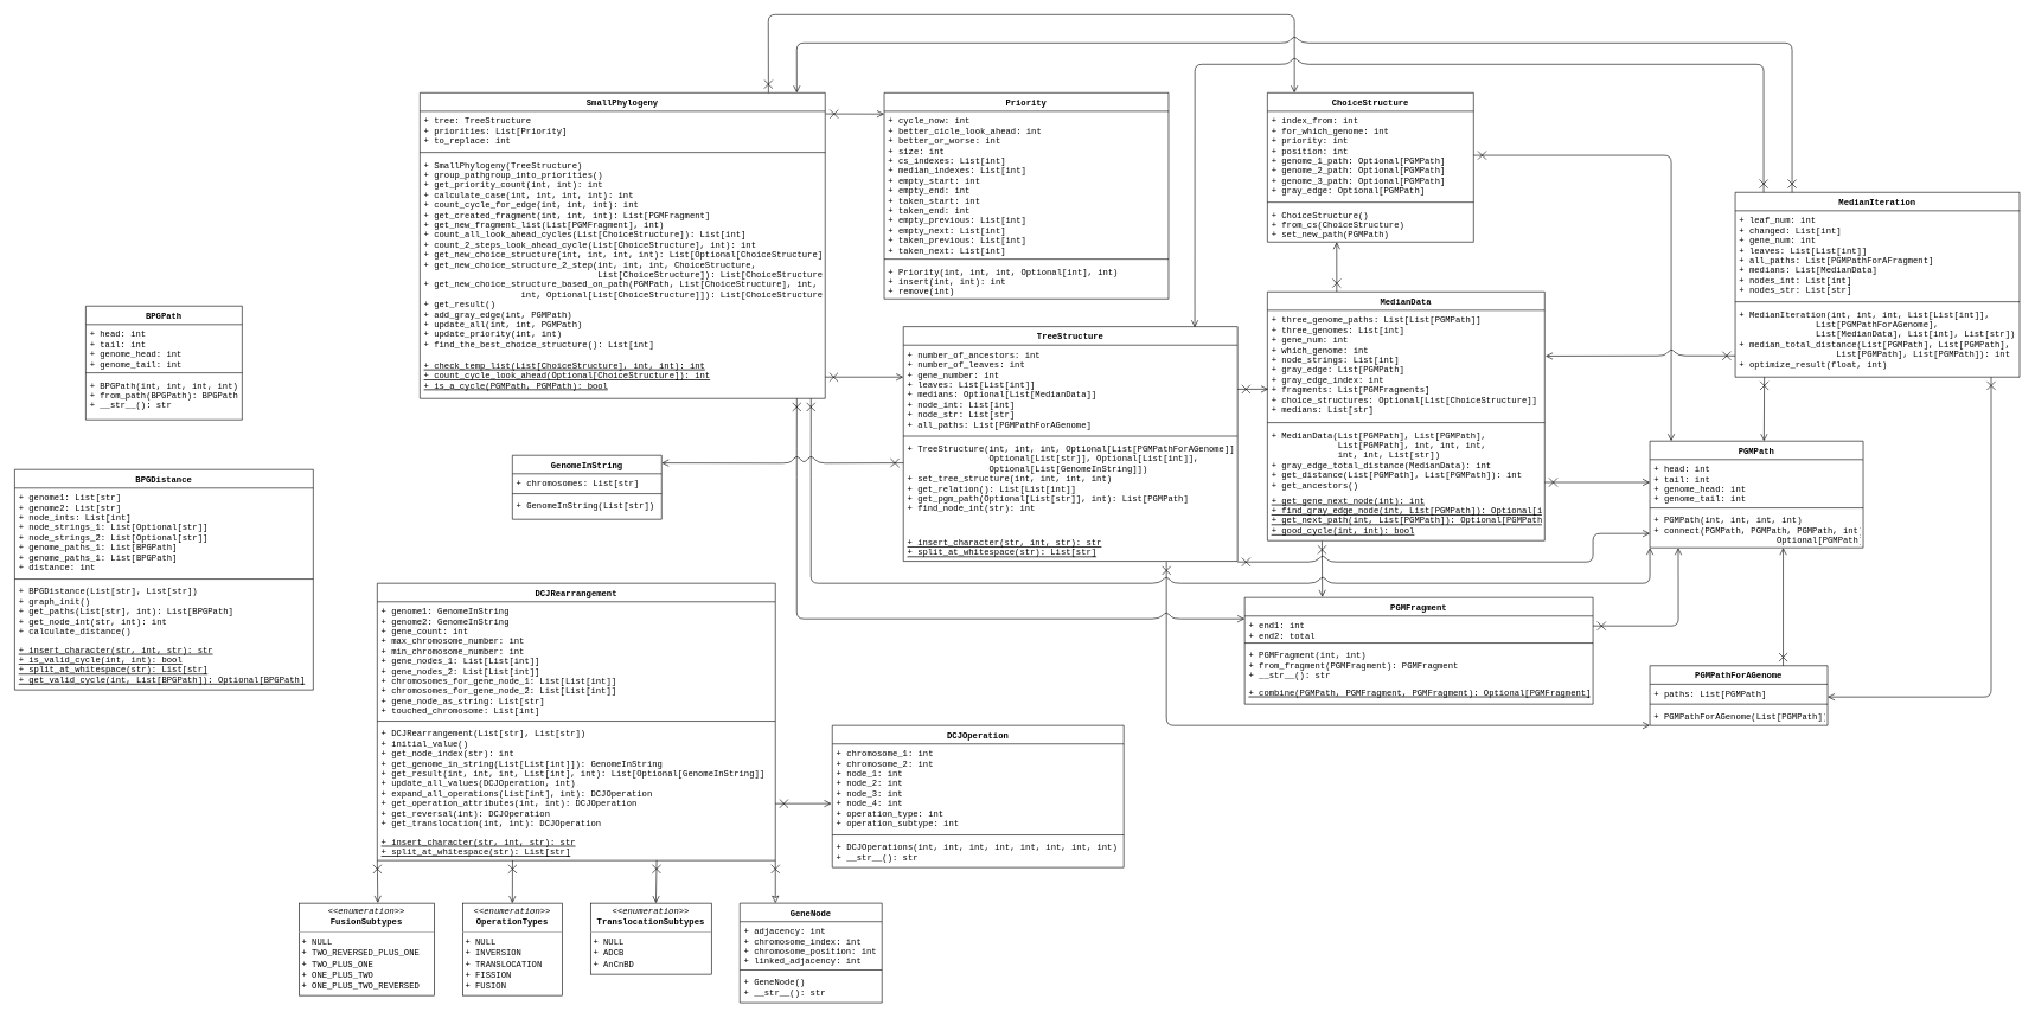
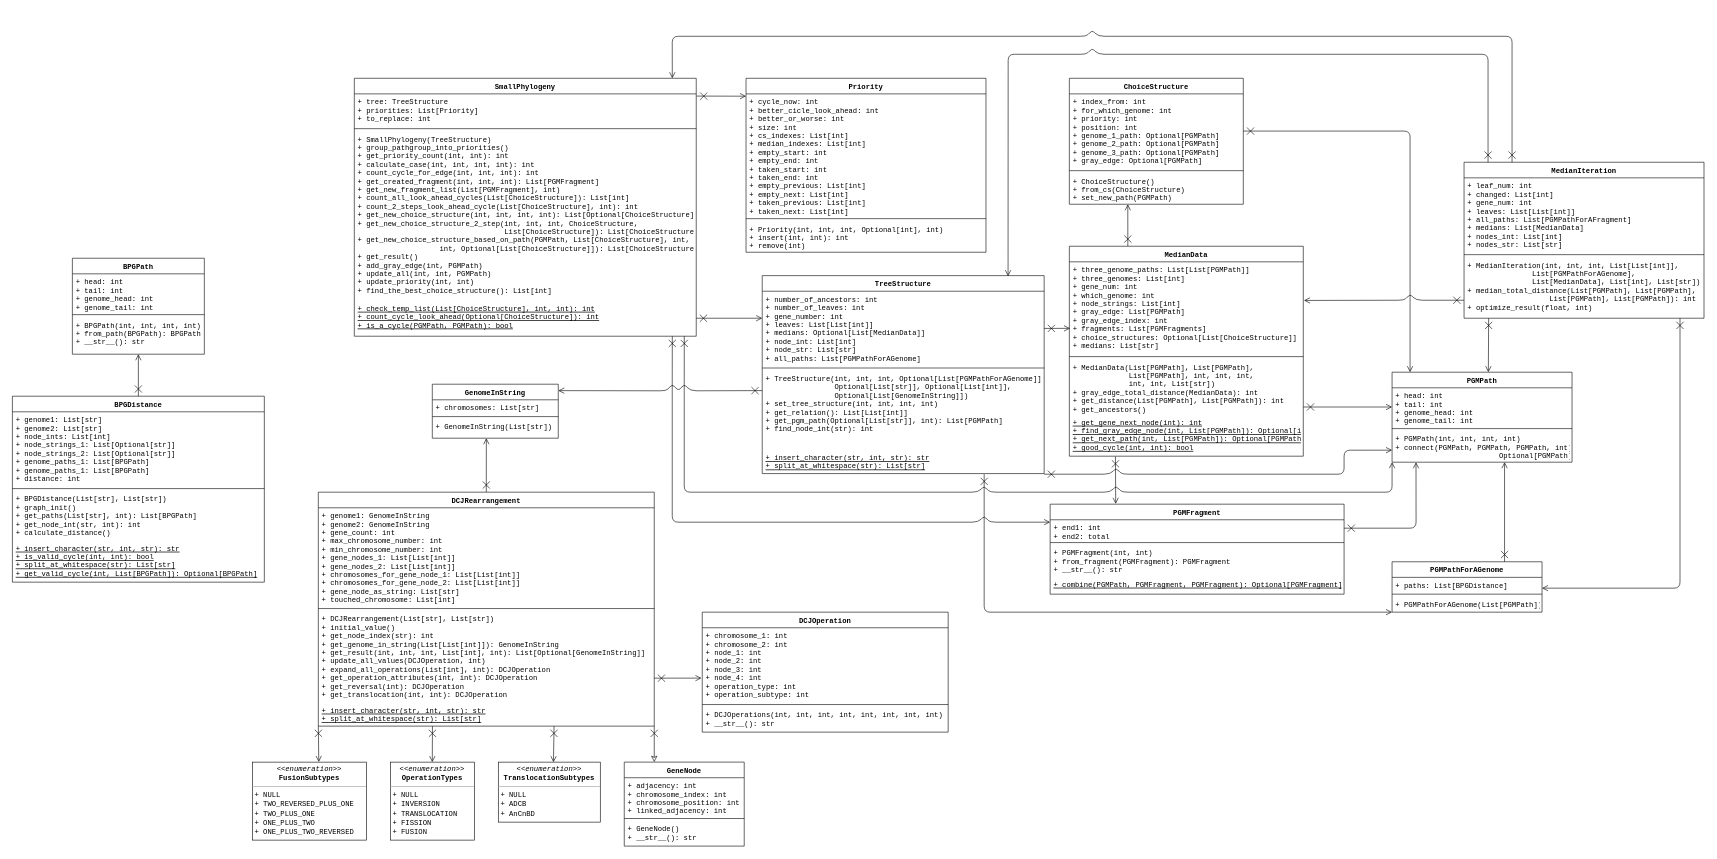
- <mxCell id="72" value="" style="endArrow=open;startArrow=cross;endFill=0;startFill=0;endSize=8;startSize=10;html=1;exitX=0.86;exitY=0;exitDx=0;exitDy=0;exitPerimeter=0;entryX=0.131;entryY=0;entryDx=0;entryDy=0;entryPerimeter=0;" edge="1" parent="1" source="21" target="5"><mxGeometry width="160" relative="1" as="geometry"><mxPoint x="1080" y="100" as="sourcePoint" /><mxPoint x="1820" y="110" as="targetPoint" /><Array as="points"><mxPoint x="1080" y="20" /><mxPoint x="1820" y="20" /><mxPoint x="1820" y="50" /><mxPoint x="1820" y="70" /><mxPoint x="1820" y="80" /><mxPoint x="1820" y="100" /></Array></mxGeometry></mxCell>
+ <mxCell id="55" value="" style="endArrow=open;startArrow=cross;endFill=0;startFill=0;endSize=8;startSize=10;html=1;exitX=0.5;exitY=0;exitDx=0;exitDy=0;entryX=0.5;entryY=1;entryDx=0;entryDy=0;" edge="1" parent="1" source="50" target="27"><mxGeometry width="160" relative="1" as="geometry"><mxPoint x="210" y="670" as="sourcePoint" /><mxPoint x="370" y="670" as="targetPoint" /></mxGeometry></mxCell>
+ <mxCell id="48" value="" style="endArrow=open;startArrow=cross;endFill=0;startFill=0;endSize=8;startSize=10;html=1;exitX=0.5;exitY=0;exitDx=0;exitDy=0;entryX=0.429;entryY=1;entryDx=0;entryDy=0;entryPerimeter=0;" edge="1" parent="1" source="79" target="95"><mxGeometry width="160" relative="1" as="geometry"><mxPoint x="770" y="710" as="sourcePoint" /><mxPoint x="830" y="760" as="targetPoint" /></mxGeometry></mxCell>
- <mxCell id="15" value="+ paths: List[PGMPath]" style="text;strokeColor=none;fillColor=none;align=left;verticalAlign=top;spacingLeft=4;spacingRight=4;overflow=hidden;rotatable=0;points=[[0,0.5],[1,0.5]];portConstraint=eastwest;fontFamily=Courier New;" parent="14" vertex="1"><mxGeometry y="26" width="250" height="24" as="geometry" /></mxCell>
+ <mxCell id="15" value="+ paths: List[BPGDistance]" style="text;strokeColor=none;fillColor=none;align=left;verticalAlign=top;spacingLeft=4;spacingRight=4;overflow=hidden;rotatable=0;points=[[0,0.5],[1,0.5]];portConstraint=eastwest;fontFamily=Courier New;" parent="14" vertex="1"><mxGeometry y="26" width="250" height="24" as="geometry" /></mxCell>
